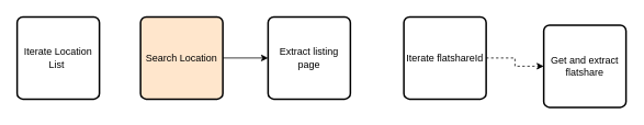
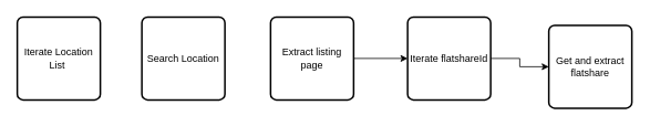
- <mxCell id="3" value="Search Location" style="rounded=1;whiteSpace=wrap;html=1;absoluteArcSize=1;arcSize=14;strokeWidth=2;fillColor=#ffe6cc;" parent="1" vertex="1"><mxGeometry x="170" y="20" width="100" height="100" as="geometry" /></mxCell>
+ <mxCell id="3" value="Search Location" style="rounded=1;whiteSpace=wrap;html=1;absoluteArcSize=1;arcSize=14;strokeWidth=2;" parent="1" vertex="1"><mxGeometry x="170" y="20" width="100" height="100" as="geometry" /></mxCell>
- <mxCell id="2" style="edgeStyle=orthogonalEdgeStyle;rounded=0;orthogonalLoop=1;jettySize=auto;html=1;entryX=0;entryY=0.5;entryDx=0;entryDy=0;" parent="1" source="3" target="6" edge="1"><mxGeometry relative="1" as="geometry" /></mxCell>
+ <mxCell id="5" style="edgeStyle=orthogonalEdgeStyle;rounded=0;orthogonalLoop=1;jettySize=auto;html=1;" parent="1" source="6" target="8" edge="1"><mxGeometry relative="1" as="geometry" /></mxCell>
- <mxCell id="7" style="edgeStyle=orthogonalEdgeStyle;rounded=0;orthogonalLoop=1;jettySize=auto;html=1;entryX=0;entryY=0.5;entryDx=0;entryDy=0;dashed=1;" parent="1" source="8" target="9" edge="1"><mxGeometry relative="1" as="geometry" /></mxCell>
+ <mxCell id="7" style="edgeStyle=orthogonalEdgeStyle;rounded=0;orthogonalLoop=1;jettySize=auto;html=1;entryX=0;entryY=0.5;entryDx=0;entryDy=0;" parent="1" source="8" target="9" edge="1"><mxGeometry relative="1" as="geometry" /></mxCell>
